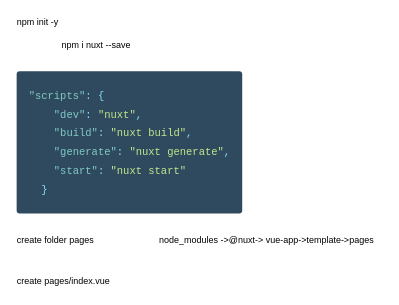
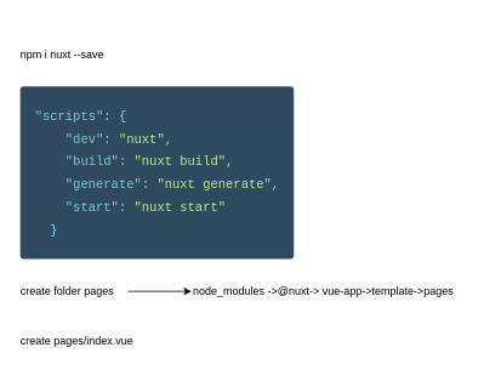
- <mxCell id="2" value="npm init -y" style="text;html=1;align=left;verticalAlign=middle;resizable=0;points=[];autosize=1;" vertex="1" parent="1"><mxGeometry x="20" y="20" width="70" height="20" as="geometry" /></mxCell>
- <mxCell id="3" value="npm i nuxt --save" style="text;html=1;align=left;verticalAlign=middle;resizable=0;points=[];autosize=1;" vertex="1" parent="1"><mxGeometry x="80" y="50" width="110" height="20" as="geometry" /></mxCell>
+ <mxCell id="3" value="npm i nuxt --save" style="text;html=1;align=left;verticalAlign=middle;resizable=0;points=[];autosize=1;" vertex="1" parent="1"><mxGeometry x="20" y="50" width="110" height="20" as="geometry" /></mxCell>
+ <mxCell id="5" value="" style="edgeStyle=orthogonalEdgeStyle;rounded=0;orthogonalLoop=1;jettySize=auto;html=1;" edge="1" parent="1" source="6" target="7"><mxGeometry relative="1" as="geometry" /></mxCell>
